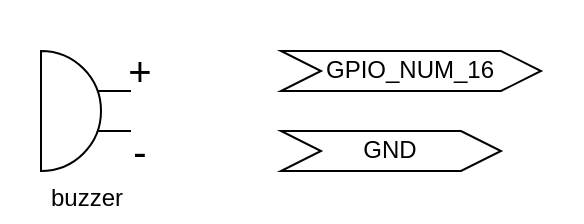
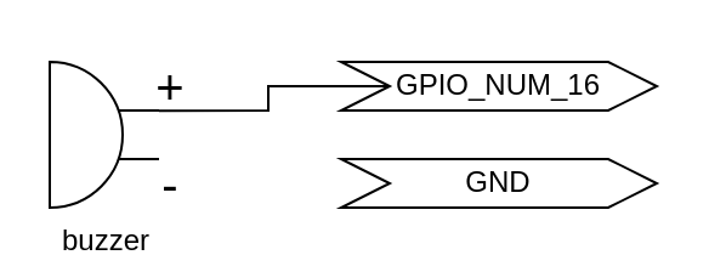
+ <mxCell id="2" value="" style="edgeStyle=none;html=1;exitX=1;exitY=0.335;exitDx=0;exitDy=0;exitPerimeter=0;endArrow=none;endFill=0;entryX=0;entryY=0.5;entryDx=0;entryDy=0;rounded=0;" edge="1" parent="1" source="3" target="4"><mxGeometry relative="1" as="geometry"><mxPoint x="130" y="45.333" as="targetPoint" /><Array as="points"><mxPoint x="110" y="45" /><mxPoint x="110" y="35" /></Array><mxPoint as="offset" /></mxGeometry></mxCell>
- <mxCell id="5" value="GND" style="shape=step;perimeter=stepPerimeter;whiteSpace=wrap;html=1;fixedSize=1;" vertex="1" parent="1"><mxGeometry x="140" y="65" width="110" height="20" as="geometry" /></mxCell>
+ <mxCell id="5" value="GND" style="shape=step;perimeter=stepPerimeter;whiteSpace=wrap;html=1;fixedSize=1;" vertex="1" parent="1"><mxGeometry x="140" y="65" width="130" height="20" as="geometry" /></mxCell>
